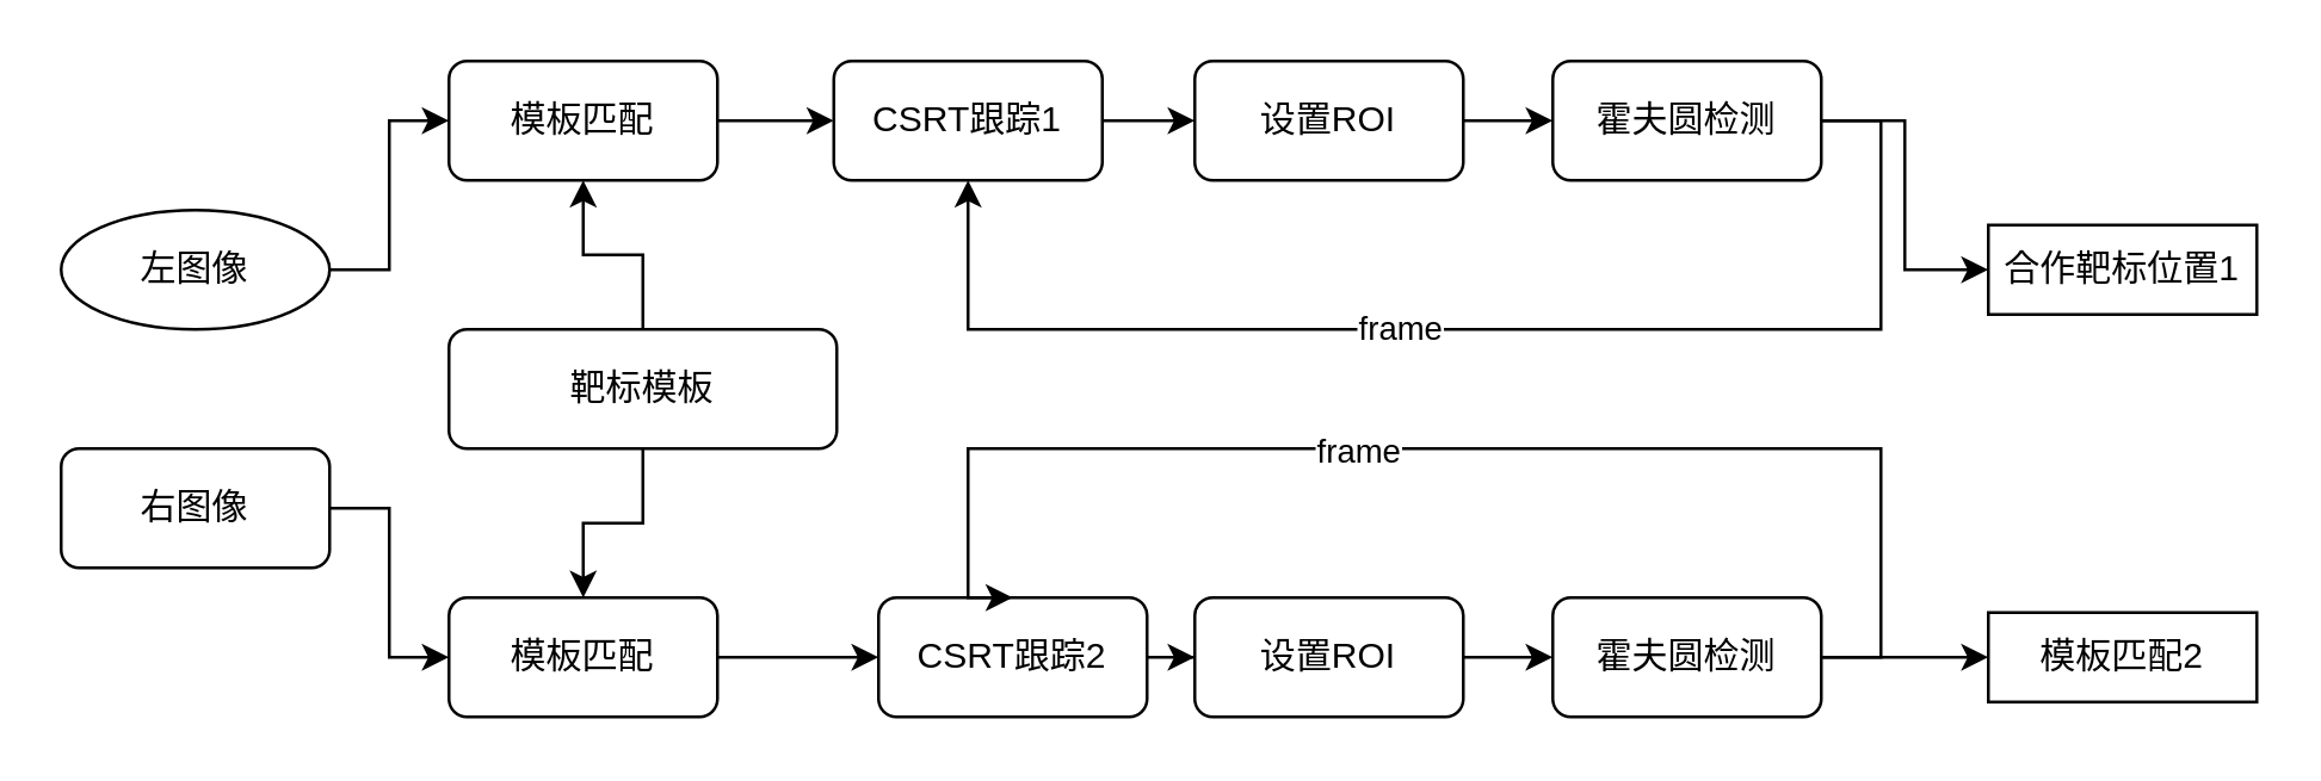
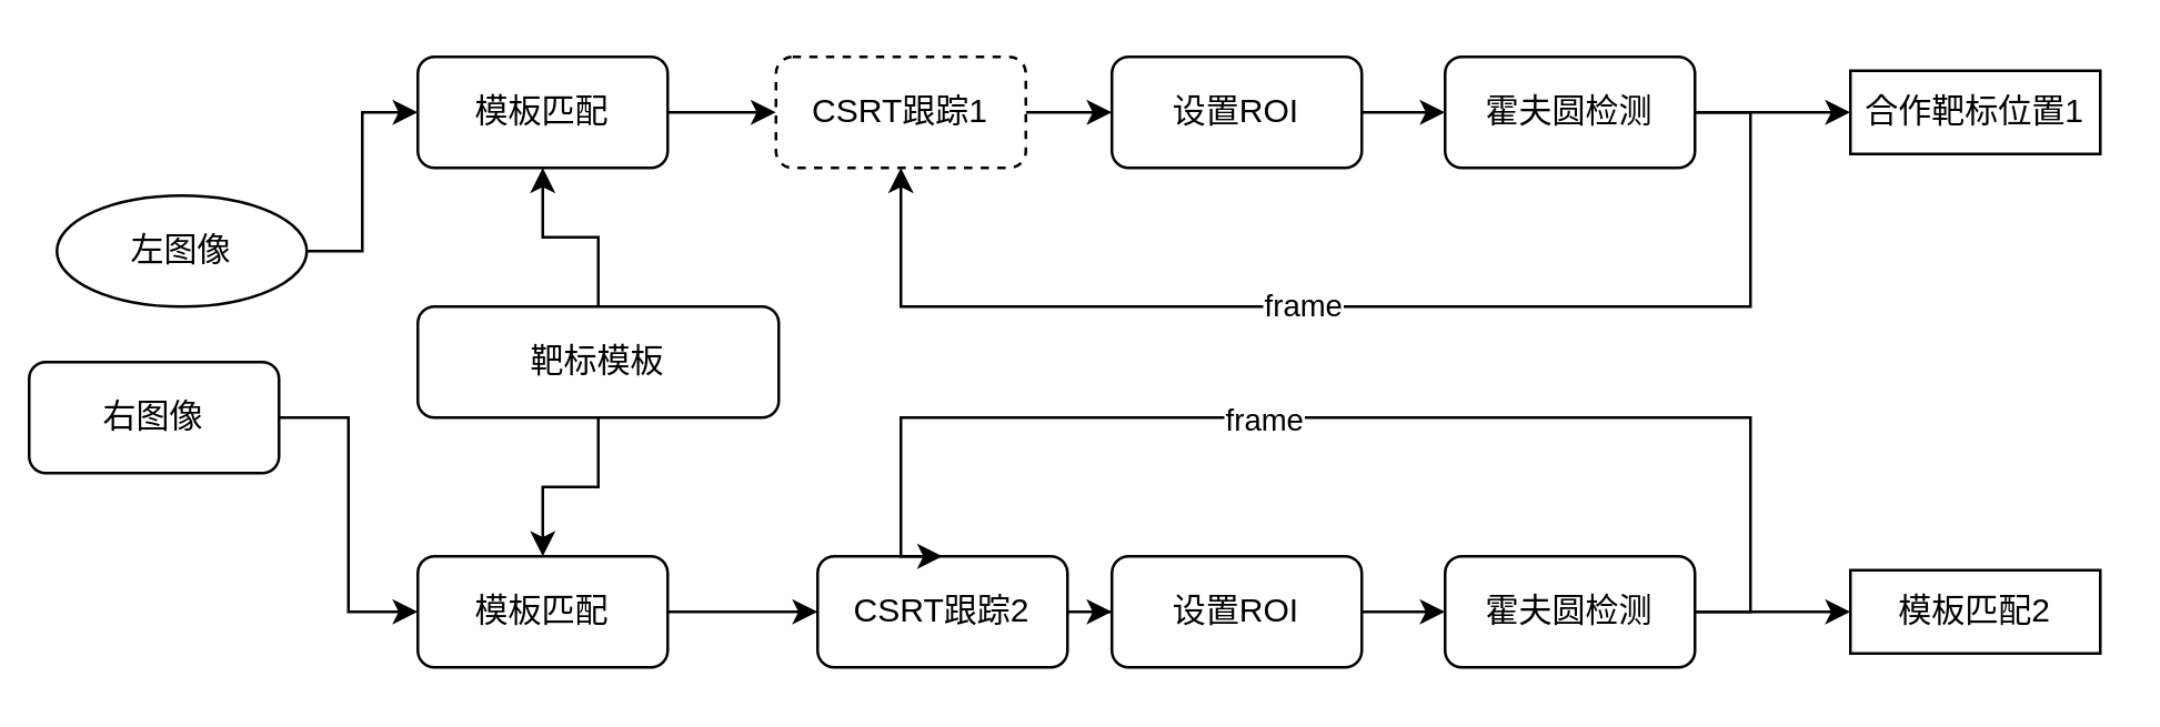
- <mxCell id="14" value="CSRT跟踪1" style="rounded=1;whiteSpace=wrap;html=1;" vertex="1" parent="1"><mxGeometry x="279" y="20" width="90" height="40" as="geometry" /></mxCell>
+ <mxCell id="14" value="CSRT跟踪1" style="rounded=1;whiteSpace=wrap;html=1;dashed=1;" vertex="1" parent="1"><mxGeometry x="279" y="20" width="90" height="40" as="geometry" /></mxCell>
- <mxCell id="29" value="合作靶标位置1" style="text;html=1;strokeColor=default;fillColor=none;align=center;verticalAlign=middle;whiteSpace=wrap;rounded=0;" vertex="1" parent="1"><mxGeometry x="666" y="75" width="90" height="30" as="geometry" /></mxCell>
+ <mxCell id="29" value="合作靶标位置1" style="text;html=1;strokeColor=default;fillColor=none;align=center;verticalAlign=middle;whiteSpace=wrap;rounded=0;" vertex="1" parent="1"><mxGeometry x="666" y="25" width="90" height="30" as="geometry" /></mxCell>
- <mxCell id="5" value="右图像" style="rounded=1;whiteSpace=wrap;html=1;" vertex="1" parent="1"><mxGeometry x="20" y="150" width="90" height="40" as="geometry" /></mxCell>
+ <mxCell id="5" value="右图像" style="rounded=1;whiteSpace=wrap;html=1;" vertex="1" parent="1"><mxGeometry x="10" y="130" width="90" height="40" as="geometry" /></mxCell>
